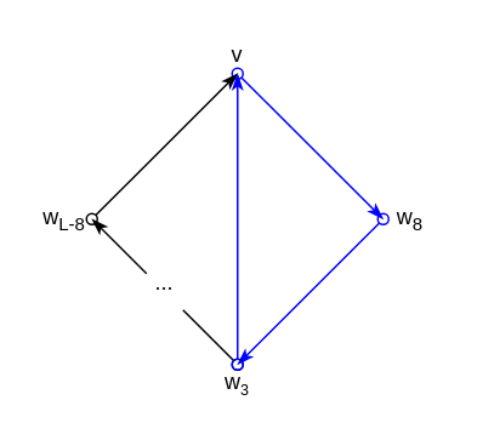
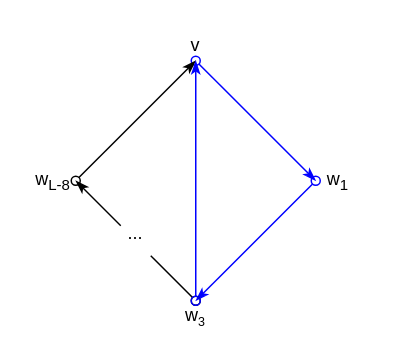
- <mxCell id="8" value="w&lt;sub&gt;8&lt;/sub&gt;" style="text;strokeColor=none;align=center;fillColor=none;html=1;verticalAlign=middle;whiteSpace=wrap;rounded=0;" parent="1" vertex="1"><mxGeometry x="210" y="110" width="30" height="20" as="geometry" /></mxCell>
+ <mxCell id="8" value="w&lt;sub&gt;1&lt;/sub&gt;" style="text;strokeColor=none;align=center;fillColor=none;html=1;verticalAlign=middle;whiteSpace=wrap;rounded=0;" parent="1" vertex="1"><mxGeometry x="210" y="110" width="30" height="20" as="geometry" /></mxCell>
